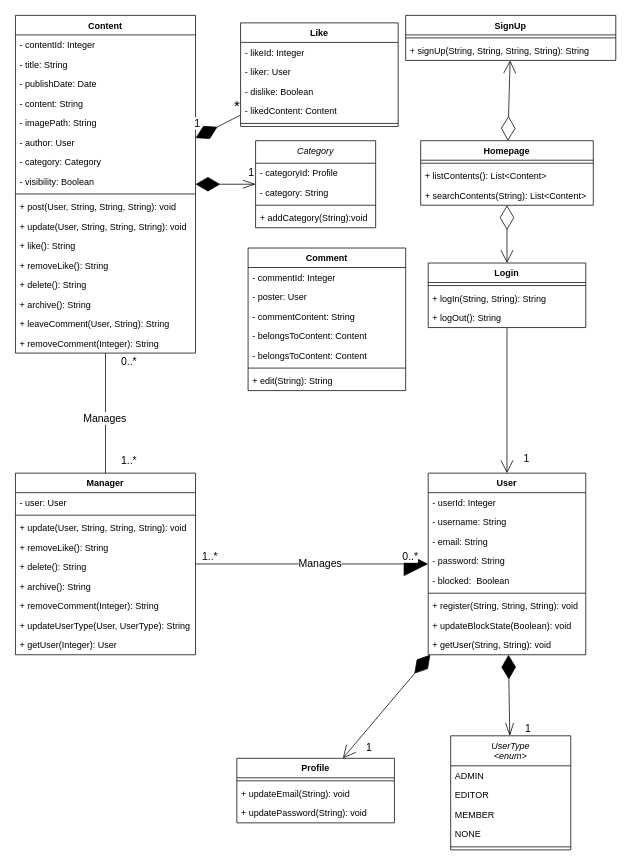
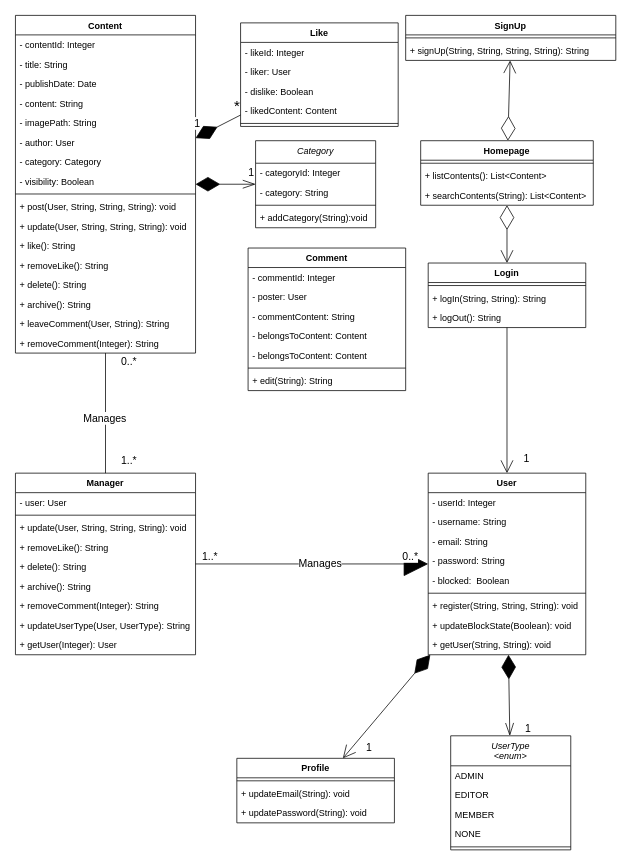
- <mxCell id="95" value="- categoryId: Profile" style="text;strokeColor=none;fillColor=none;align=left;verticalAlign=top;spacingLeft=4;spacingRight=4;overflow=hidden;rotatable=0;points=[[0,0.5],[1,0.5]];portConstraint=eastwest;" parent="94" vertex="1"><mxGeometry y="30" width="160" height="26" as="geometry" /></mxCell>
+ <mxCell id="95" value="- categoryId: Integer" style="text;strokeColor=none;fillColor=none;align=left;verticalAlign=top;spacingLeft=4;spacingRight=4;overflow=hidden;rotatable=0;points=[[0,0.5],[1,0.5]];portConstraint=eastwest;" parent="94" vertex="1"><mxGeometry y="30" width="160" height="26" as="geometry" /></mxCell>
